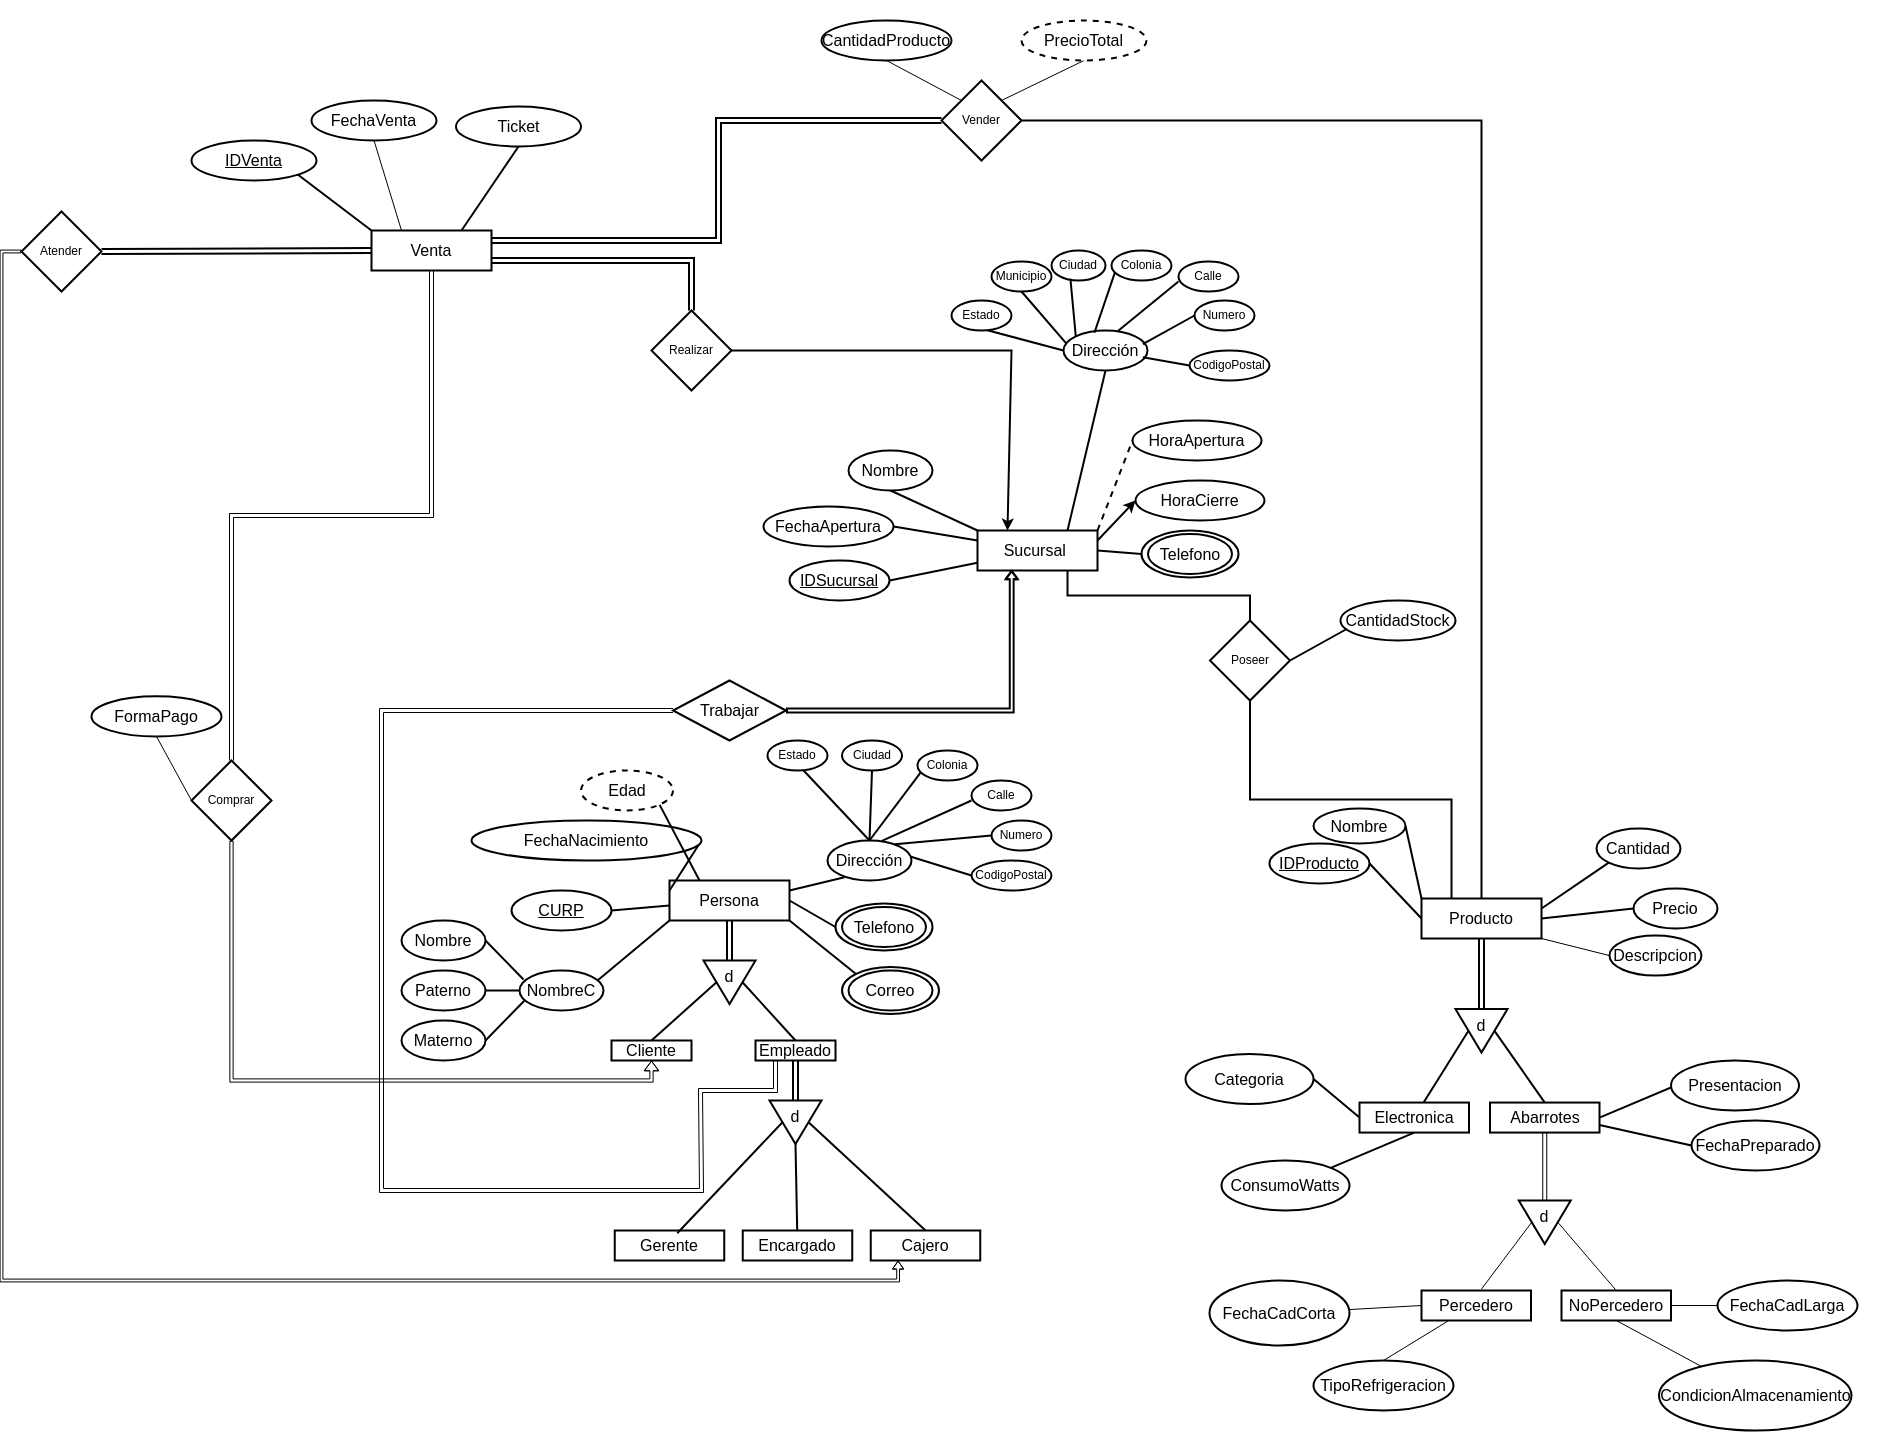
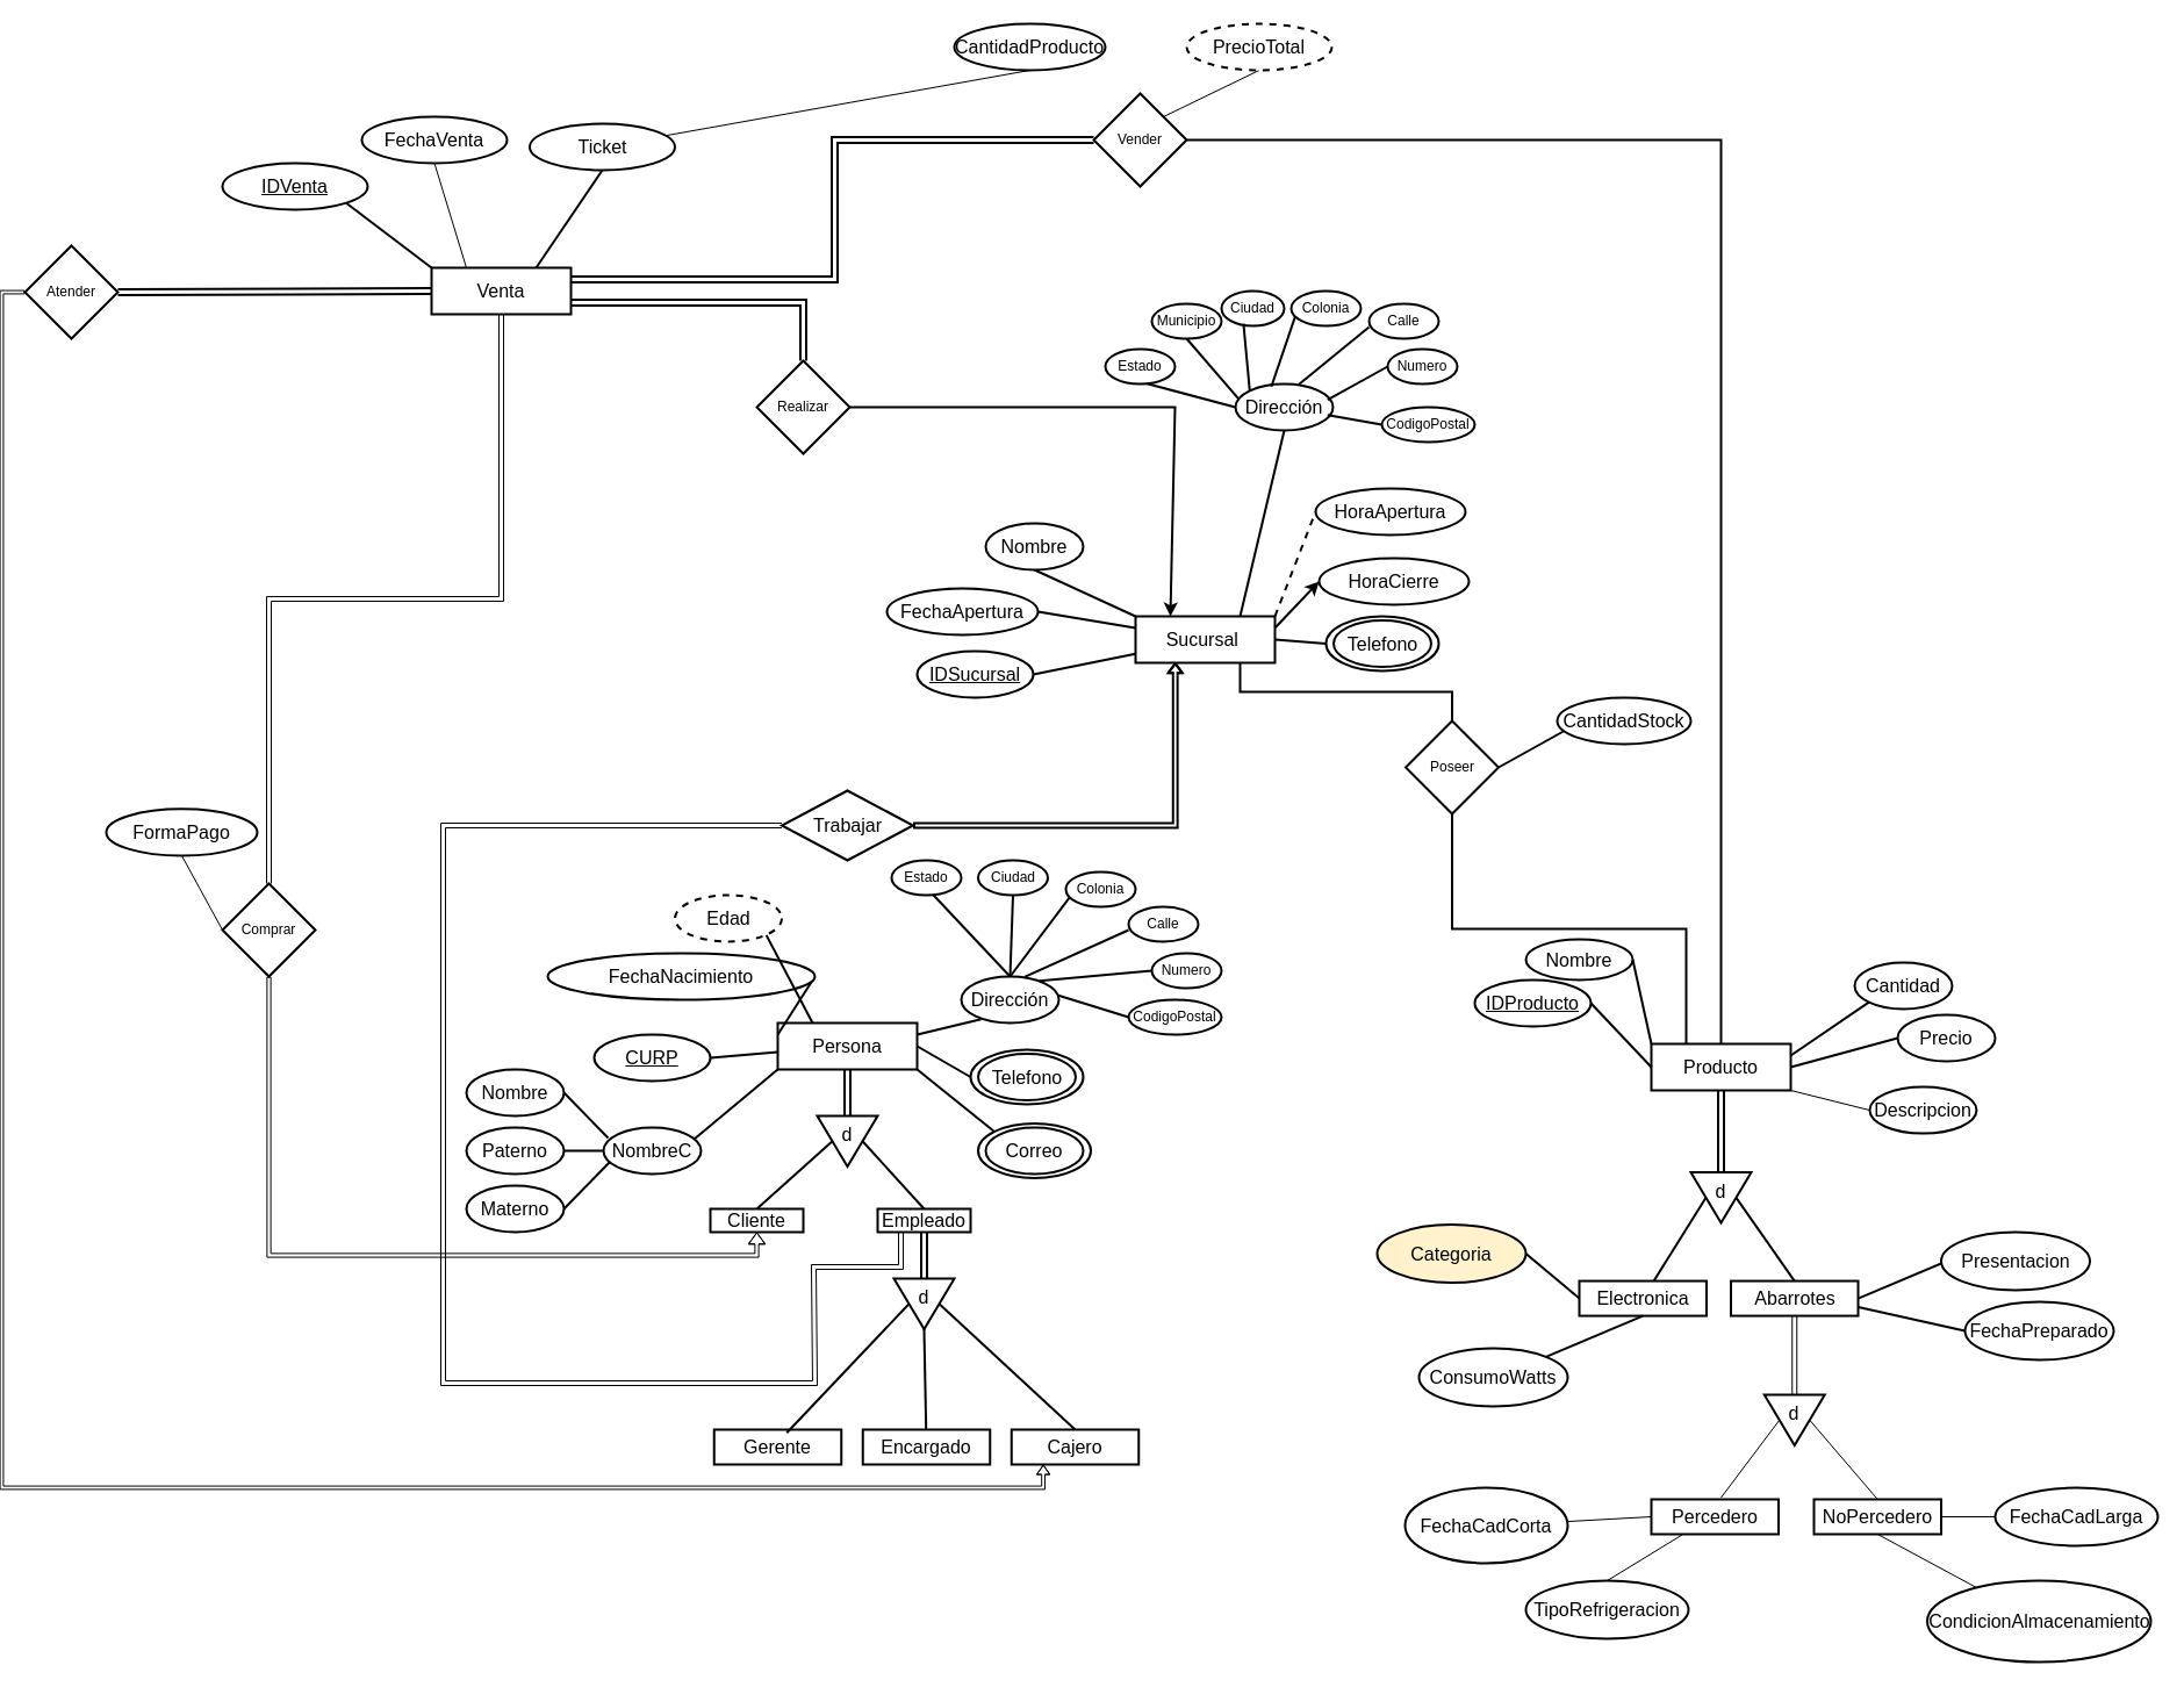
- <mxCell id="149" style="rounded=0;orthogonalLoop=1;jettySize=auto;html=1;exitX=0.5;exitY=1;exitDx=0;exitDy=0;entryX=0;entryY=0;entryDx=0;entryDy=0;endArrow=none;endFill=0;" parent="1" source="150" target="96" edge="1"><mxGeometry relative="1" as="geometry" /></mxCell>
+ <mxCell id="149" style="rounded=0;orthogonalLoop=1;jettySize=auto;html=1;exitX=0.5;exitY=1;exitDx=0;exitDy=0;endArrow=none;endFill=0;" parent="1" source="150" target="84" edge="1"><mxGeometry relative="1" as="geometry" /></mxCell>
- <mxCell id="112" value="Precio" style="ellipse;whiteSpace=wrap;html=1;strokeWidth=2;fontSize=16;perimeterSpacing=0;" parent="1" vertex="1"><mxGeometry x="1632" y="888" width="84" height="40" as="geometry" /></mxCell>
+ <mxCell id="112" value="Precio" style="ellipse;whiteSpace=wrap;html=1;strokeWidth=2;fontSize=16;perimeterSpacing=0;" parent="1" vertex="1"><mxGeometry x="1632" y="873" width="84" height="40" as="geometry" /></mxCell>
- <mxCell id="128" value="Categoria" style="ellipse;whiteSpace=wrap;html=1;strokeWidth=2;fontSize=16;" parent="1" vertex="1"><mxGeometry x="1184" y="1053.5" width="128" height="50" as="geometry" /></mxCell>
+ <mxCell id="128" value="Categoria" style="ellipse;whiteSpace=wrap;html=1;strokeWidth=2;fontSize=16;fillColor=#fff2cc;" parent="1" vertex="1"><mxGeometry x="1184" y="1053.5" width="128" height="50" as="geometry" /></mxCell>
